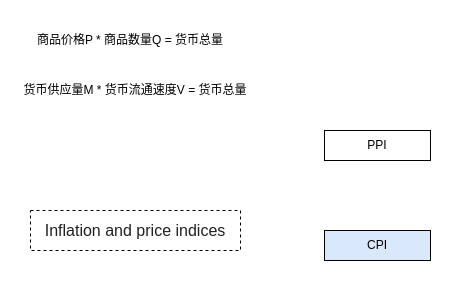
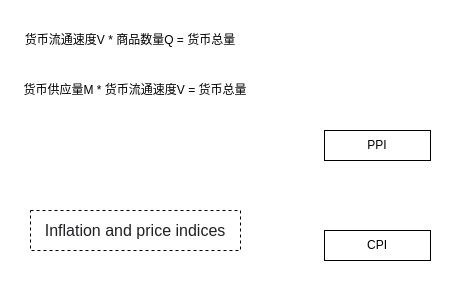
- <mxCell id="5" value="商品价格P * 商品数量Q = 货币总量" style="text;html=1;strokeColor=none;fillColor=none;align=center;verticalAlign=middle;whiteSpace=wrap;rounded=0;" vertex="1" parent="1"><mxGeometry x="20" y="20" width="220" height="40" as="geometry" /></mxCell>
+ <mxCell id="5" value="货币流通速度V * 商品数量Q = 货币总量" style="text;html=1;strokeColor=none;fillColor=none;align=center;verticalAlign=middle;whiteSpace=wrap;rounded=0;" vertex="1" parent="1"><mxGeometry x="20" y="20" width="220" height="40" as="geometry" /></mxCell>
- <mxCell id="4" value="CPI" style="rounded=0;whiteSpace=wrap;html=1;fillColor=#dae8fc;" vertex="1" parent="1"><mxGeometry x="324" y="230" width="106" height="30" as="geometry" /></mxCell>
+ <mxCell id="4" value="CPI" style="rounded=0;whiteSpace=wrap;html=1;" vertex="1" parent="1"><mxGeometry x="324" y="230" width="106" height="30" as="geometry" /></mxCell>
